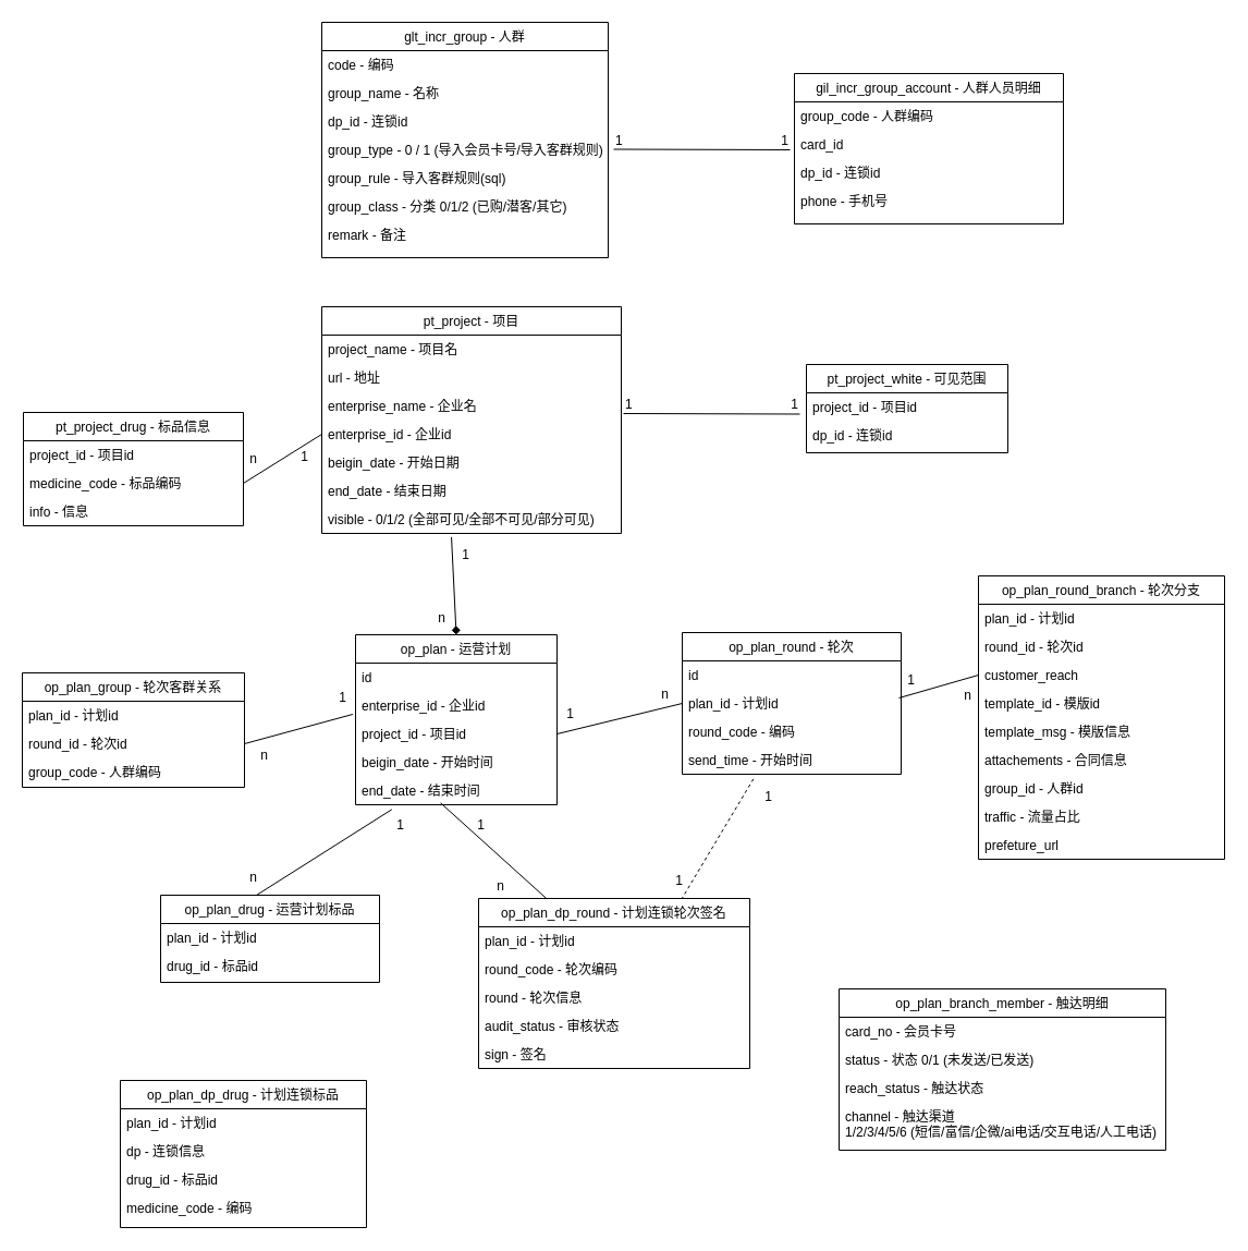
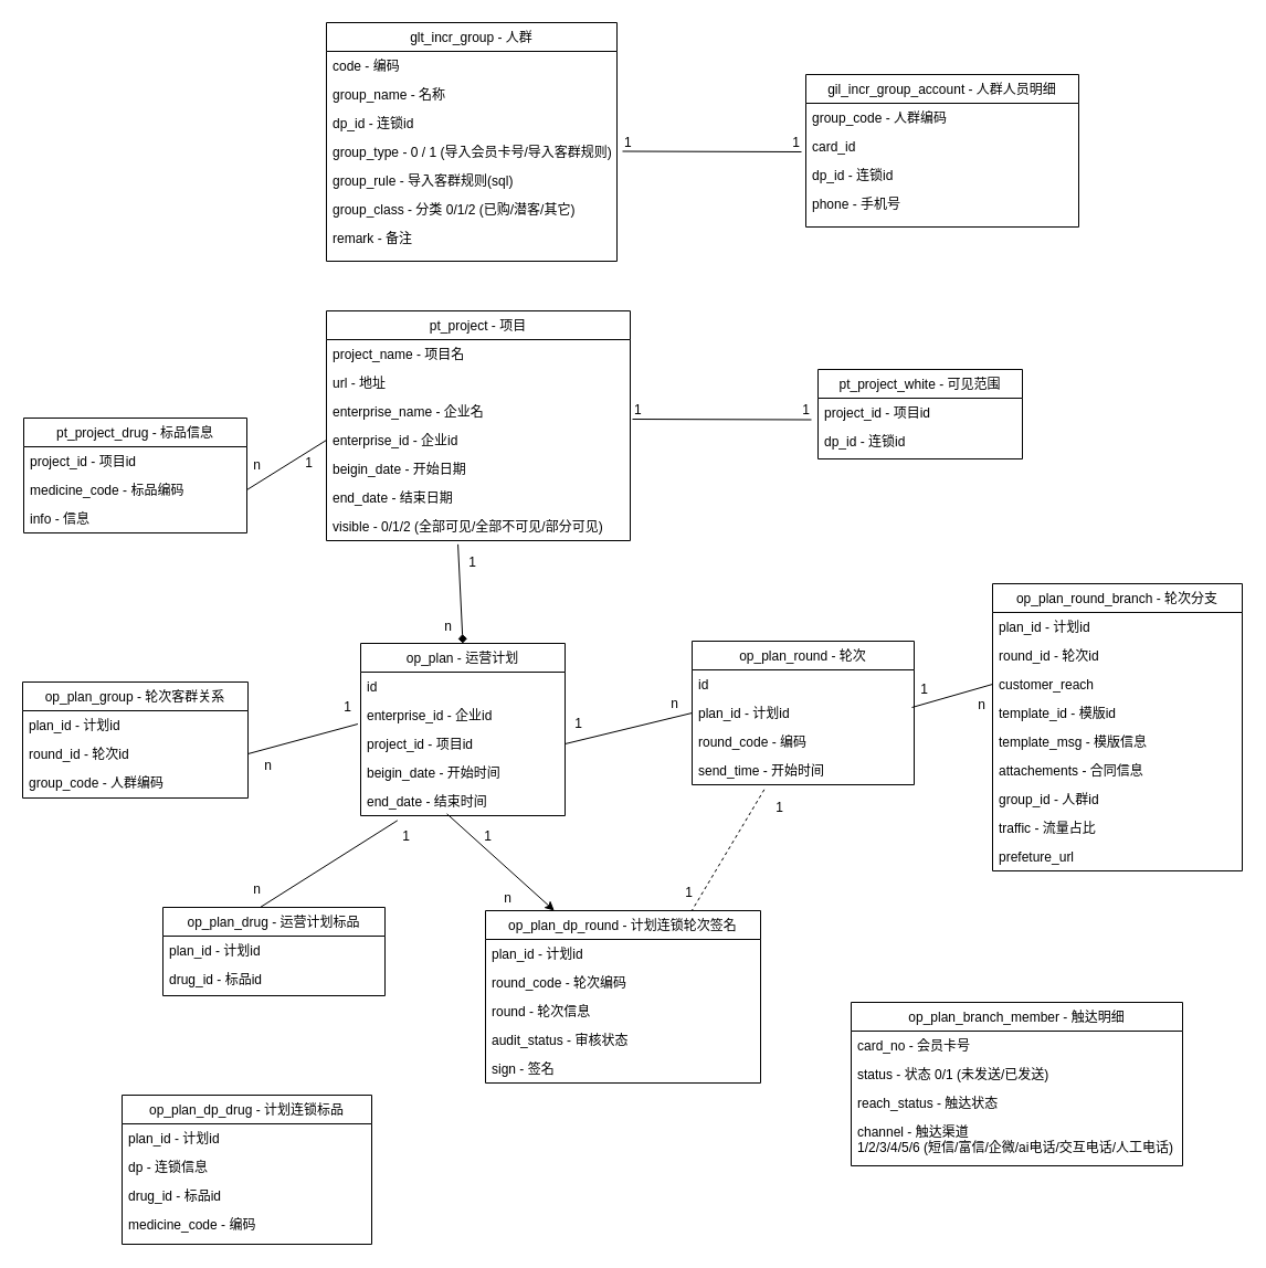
- <mxCell id="95" value="" style="endArrow=none;html=1;rounded=0;entryX=0.25;entryY=0;entryDx=0;entryDy=0;exitX=0.422;exitY=0.936;exitDx=0;exitDy=0;exitPerimeter=0;" edge="1" parent="1" source="35" target="63"><mxGeometry relative="1" as="geometry"><mxPoint x="414" y="742" as="sourcePoint" /><mxPoint x="574" y="742" as="targetPoint" /></mxGeometry></mxCell>
+ <mxCell id="95" value="" style="endArrow=classic;html=1;rounded=0;entryX=0.25;entryY=0;entryDx=0;entryDy=0;exitX=0.422;exitY=0.936;exitDx=0;exitDy=0;exitPerimeter=0;" edge="1" parent="1" source="35" target="63"><mxGeometry relative="1" as="geometry"><mxPoint x="414" y="742" as="sourcePoint" /><mxPoint x="574" y="742" as="targetPoint" /></mxGeometry></mxCell>
